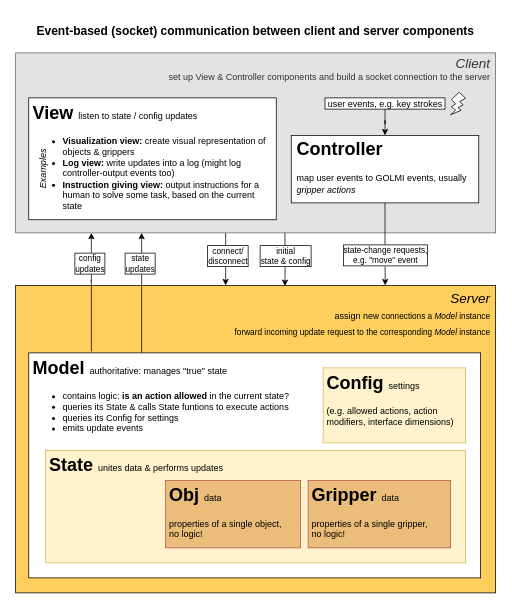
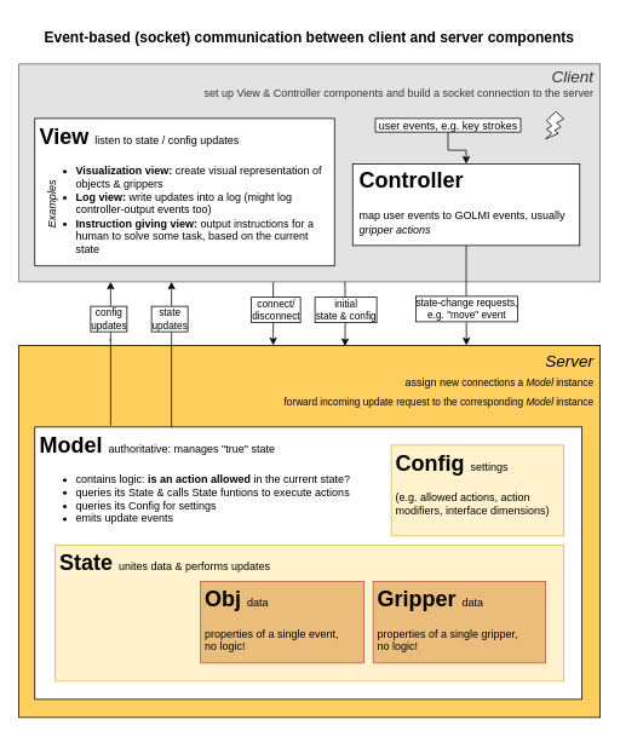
- <mxCell id="24" value="user events, e.g. key strokes" style="rounded=0;whiteSpace=wrap;html=1;" vertex="1" parent="1"><mxGeometry x="432.5" y="130" width="160" height="15" as="geometry" /></mxCell>
+ <mxCell id="24" value="user events, e.g. key strokes" style="rounded=0;whiteSpace=wrap;html=1;" vertex="1" parent="1"><mxGeometry x="412.5" y="130" width="160" height="15" as="geometry" /></mxCell>
- <mxCell id="22" value="&lt;h1&gt;Obj&lt;span style=&quot;font-weight: normal&quot;&gt;&lt;font style=&quot;font-size: 12px&quot;&gt;&amp;nbsp; data&lt;br&gt;&lt;/font&gt;&lt;/span&gt;&lt;/h1&gt;properties of a single object,&lt;br&gt; no logic!" style="text;html=1;strokeColor=#b85450;spacing=5;spacingTop=-20;whiteSpace=wrap;overflow=hidden;rounded=0;fillColor=#EABD7A;" parent="1" vertex="1"><mxGeometry x="220" y="640" width="180" height="90" as="geometry" /></mxCell>
+ <mxCell id="22" value="&lt;h1&gt;Obj&lt;span style=&quot;font-weight: normal&quot;&gt;&lt;font style=&quot;font-size: 12px&quot;&gt;&amp;nbsp; data&lt;br&gt;&lt;/font&gt;&lt;/span&gt;&lt;/h1&gt;properties of a single event,&lt;br&gt; no logic!" style="text;html=1;strokeColor=#b85450;spacing=5;spacingTop=-20;whiteSpace=wrap;overflow=hidden;rounded=0;fillColor=#EABD7A;" parent="1" vertex="1"><mxGeometry x="220" y="640" width="180" height="90" as="geometry" /></mxCell>
